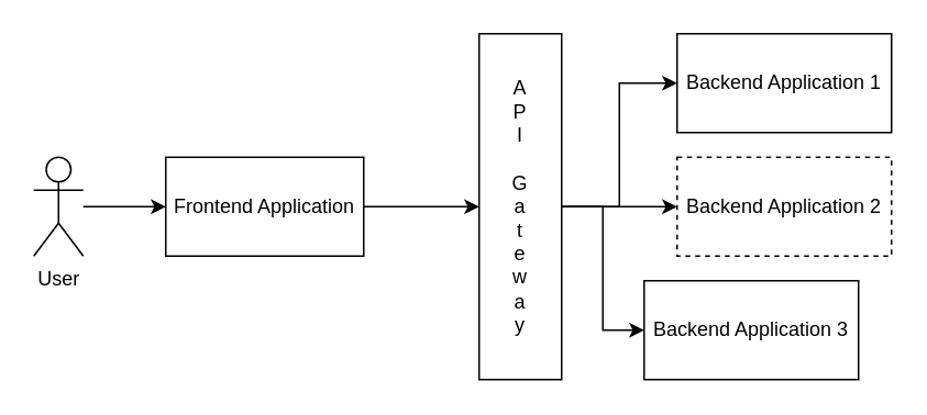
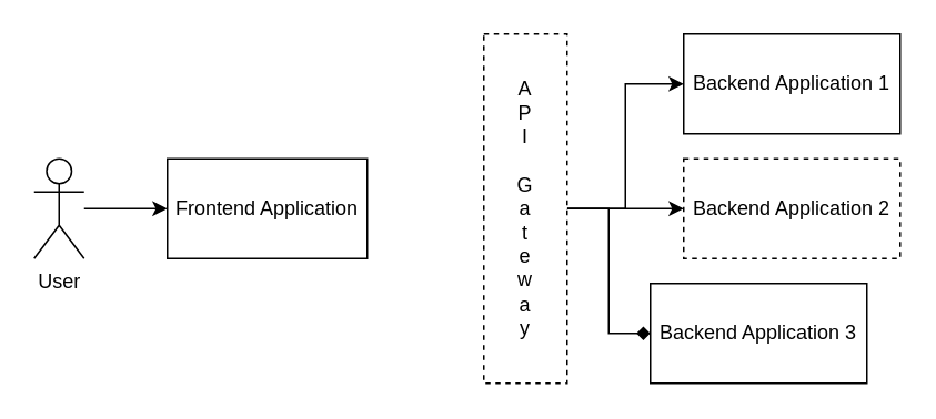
- <mxCell id="2" style="edgeStyle=orthogonalEdgeStyle;rounded=0;orthogonalLoop=1;jettySize=auto;html=1;entryX=0;entryY=0.5;entryDx=0;entryDy=0;" edge="1" parent="1" source="3" target="7"><mxGeometry relative="1" as="geometry" /></mxCell>
- <mxCell id="7" value="A&lt;br&gt;P&lt;br&gt;I&lt;br&gt;&lt;br&gt;G&lt;br&gt;a&lt;br&gt;t&lt;br&gt;e&lt;br&gt;w&lt;br&gt;a&lt;br&gt;y" style="rounded=0;whiteSpace=wrap;html=1;" vertex="1" parent="1"><mxGeometry x="290" y="20" width="50" height="210" as="geometry" /></mxCell>
+ <mxCell id="7" value="A&lt;br&gt;P&lt;br&gt;I&lt;br&gt;&lt;br&gt;G&lt;br&gt;a&lt;br&gt;t&lt;br&gt;e&lt;br&gt;w&lt;br&gt;a&lt;br&gt;y" style="rounded=0;whiteSpace=wrap;html=1;dashed=1;" vertex="1" parent="1"><mxGeometry x="290" y="20" width="50" height="210" as="geometry" /></mxCell>
- <mxCell id="6" style="edgeStyle=orthogonalEdgeStyle;rounded=0;orthogonalLoop=1;jettySize=auto;html=1;entryX=0;entryY=0.5;entryDx=0;entryDy=0;" edge="1" parent="1" source="7" target="10"><mxGeometry relative="1" as="geometry" /></mxCell>
+ <mxCell id="6" style="edgeStyle=orthogonalEdgeStyle;rounded=0;orthogonalLoop=1;jettySize=auto;html=1;entryX=0;entryY=0.5;entryDx=0;entryDy=0;endArrow=diamond;" edge="1" parent="1" source="7" target="10"><mxGeometry relative="1" as="geometry" /></mxCell>
